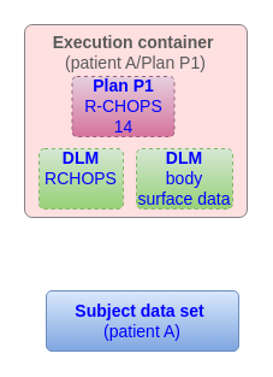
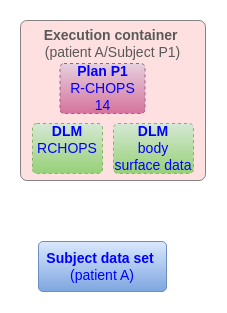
- <mxCell id="2" value="&lt;span style=&quot;font-size: 14px&quot;&gt;&lt;span&gt;Execution container&lt;/span&gt;&lt;span style=&quot;font-weight: normal&quot;&gt;&amp;nbsp;&lt;br&gt;(patient A/Plan P1)&lt;/span&gt;&lt;br&gt;&lt;/span&gt;" style="rounded=1;whiteSpace=wrap;html=1;fillColor=#ffcccc;fontSize=14;arcSize=4;verticalAlign=top;strokeWidth=1;strokeColor=#36393d;fontStyle=1;opacity=60;fontColor=#595959;" vertex="1" parent="1"><mxGeometry x="20" y="20" width="185" height="160" as="geometry" /></mxCell>
+ <mxCell id="2" value="&lt;span style=&quot;font-size: 14px&quot;&gt;&lt;span&gt;Execution container&lt;/span&gt;&lt;span style=&quot;font-weight: normal&quot;&gt;&amp;nbsp;&lt;br&gt;(patient A/Subject P1)&lt;/span&gt;&lt;br&gt;&lt;/span&gt;" style="rounded=1;whiteSpace=wrap;html=1;fillColor=#ffcccc;fontSize=14;arcSize=4;verticalAlign=top;strokeWidth=1;strokeColor=#36393d;fontStyle=1;opacity=60;fontColor=#595959;" vertex="1" parent="1"><mxGeometry x="20" y="20" width="185" height="160" as="geometry" /></mxCell>
- <mxCell id="6" value="&lt;span style=&quot;font-size: 14px&quot;&gt;&lt;span&gt;&lt;b&gt;Subject data set&amp;nbsp;&lt;/b&gt;&lt;br&gt;(patient A)&lt;/span&gt;&lt;br&gt;&lt;/span&gt;" style="rounded=1;whiteSpace=wrap;html=1;strokeColor=#6c8ebf;fillColor=#dae8fc;fontSize=14;arcSize=9;fontStyle=0;gradientColor=#7ea6e0;fontColor=#0000FF;" vertex="1" parent="1"><mxGeometry x="38" y="241" width="160" height="50" as="geometry" /></mxCell>
+ <mxCell id="6" value="&lt;span style=&quot;font-size: 14px&quot;&gt;&lt;span&gt;&lt;b&gt;Subject data set&amp;nbsp;&lt;/b&gt;&lt;br&gt;(patient A)&lt;/span&gt;&lt;br&gt;&lt;/span&gt;" style="rounded=1;whiteSpace=wrap;html=1;strokeColor=#6c8ebf;fillColor=#dae8fc;fontSize=14;arcSize=9;fontStyle=0;gradientColor=#7ea6e0;fontColor=#0000FF;" vertex="1" parent="1"><mxGeometry x="38" y="241" width="128" height="50" as="geometry" /></mxCell>
